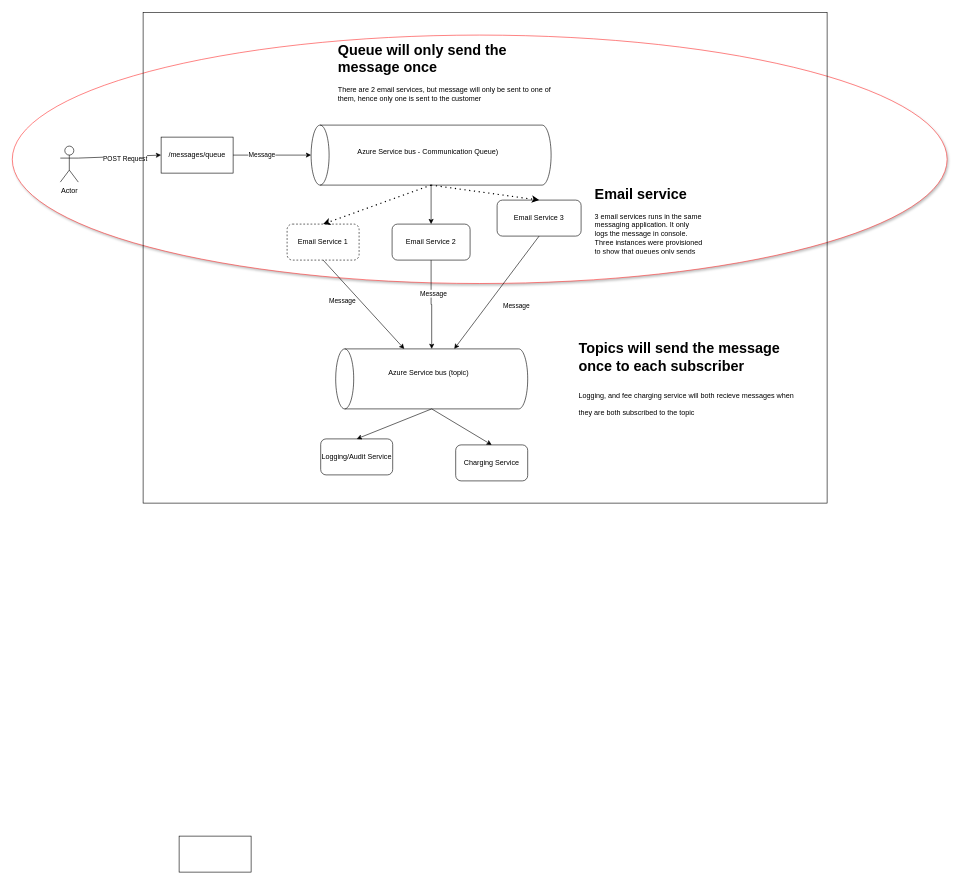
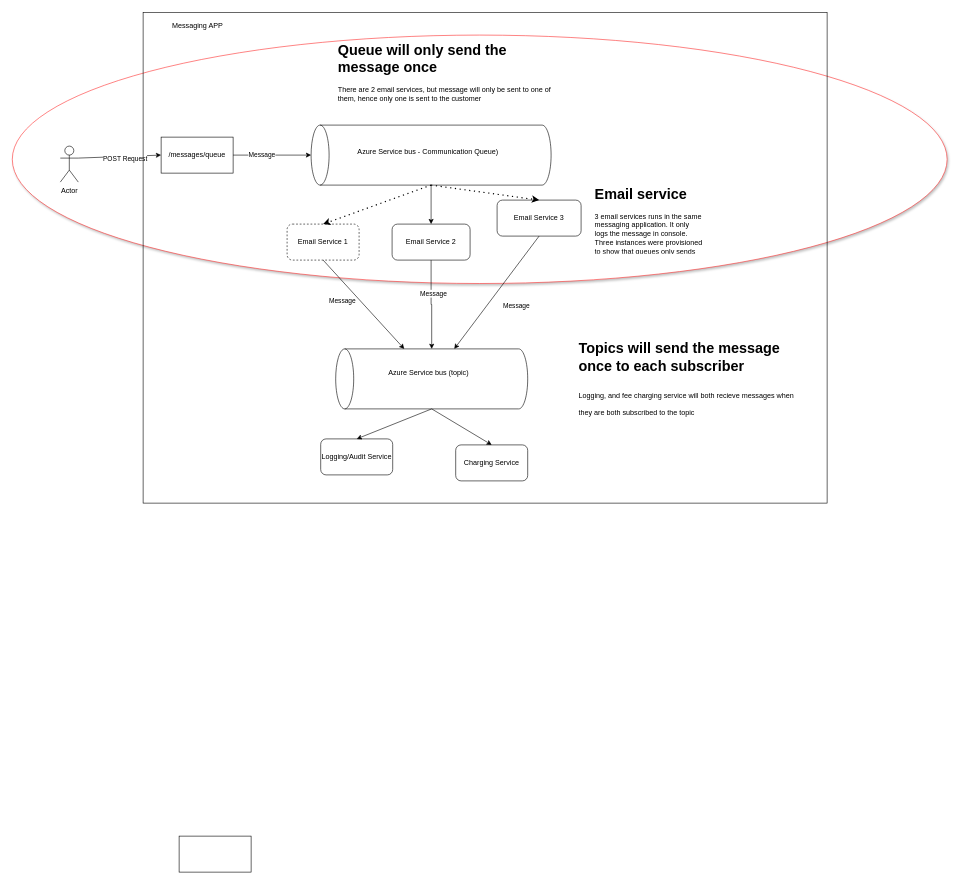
+ <mxCell id="33" value="Messaging APP" style="text;html=1;strokeColor=none;fillColor=none;align=center;verticalAlign=middle;whiteSpace=wrap;rounded=0;" vertex="1" parent="1"><mxGeometry x="268" y="32" width="122" height="20" as="geometry" /></mxCell>
